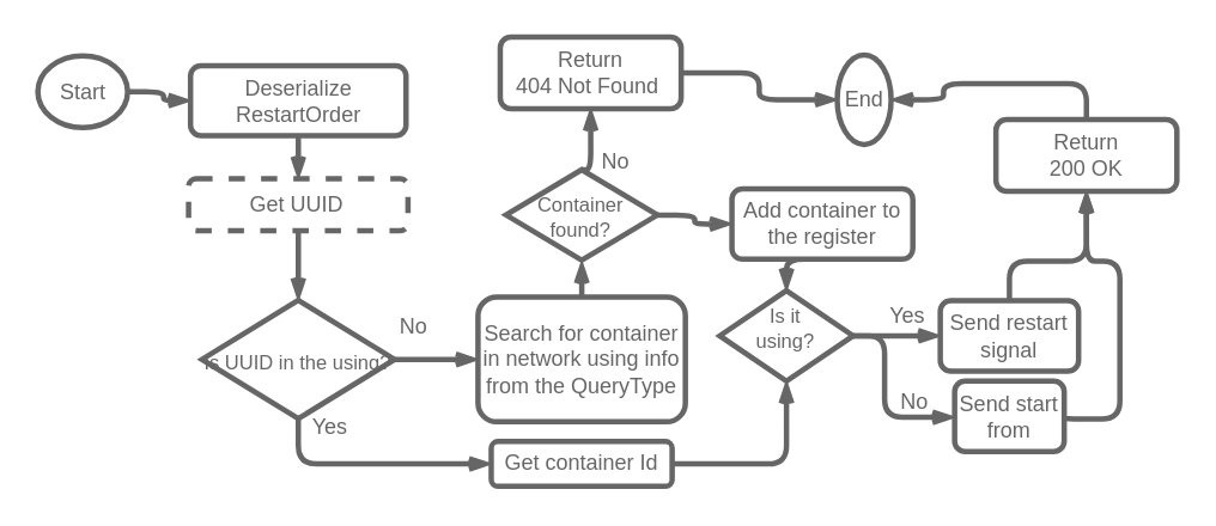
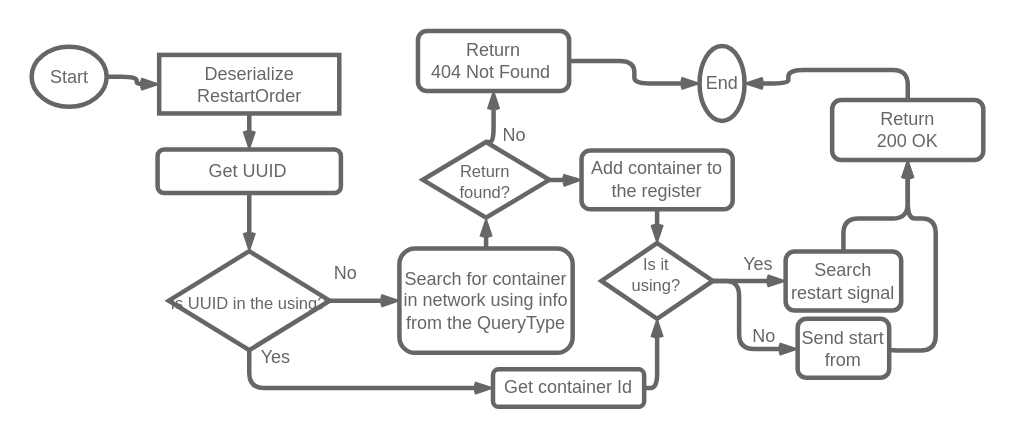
- <mxCell id="6" value="Deserialize RestartOrder" style="rounded=1;whiteSpace=wrap;html=1;strokeColor=#666666;fontColor=#666666;fillColor=#FFFFFF;strokeWidth=3;" parent="1" vertex="1"><mxGeometry x="105.57" y="36" width="120" height="39" as="geometry" /></mxCell>
+ <mxCell id="6" value="Deserialize RestartOrder" style="whiteSpace=wrap;html=1;strokeColor=#666666;fontColor=#666666;fillColor=#FFFFFF;strokeWidth=3;rounded=0;" parent="1" vertex="1"><mxGeometry x="105.57" y="36" width="120" height="39" as="geometry" /></mxCell>
- <mxCell id="10" value="Get UUID" style="rounded=1;whiteSpace=wrap;html=1;strokeColor=#666666;fontColor=#666666;fillColor=#FFFFFF;strokeWidth=3;dashed=1;" parent="1" vertex="1"><mxGeometry x="104.5" y="99" width="122.15" height="29" as="geometry" /></mxCell>
+ <mxCell id="10" value="Get UUID" style="rounded=1;whiteSpace=wrap;html=1;strokeColor=#666666;fontColor=#666666;fillColor=#FFFFFF;strokeWidth=3;" parent="1" vertex="1"><mxGeometry x="104.5" y="99" width="122.15" height="29" as="geometry" /></mxCell>
- <mxCell id="20" value="Container &lt;br&gt;found?" style="rhombus;whiteSpace=wrap;html=1;rounded=0;strokeColor=#666666;strokeWidth=3;align=center;verticalAlign=middle;fontFamily=Helvetica;fontSize=11;fontColor=#666666;fillColor=#FFFFFF;spacingTop=4;" parent="1" vertex="1"><mxGeometry x="281.23" y="94" width="84.27" height="50.5" as="geometry" /></mxCell>
+ <mxCell id="20" value="Return &lt;br&gt;found?" style="rhombus;whiteSpace=wrap;html=1;rounded=0;strokeColor=#666666;strokeWidth=3;align=center;verticalAlign=middle;fontFamily=Helvetica;fontSize=11;fontColor=#666666;fillColor=#FFFFFF;spacingTop=4;" parent="1" vertex="1"><mxGeometry x="281.23" y="94" width="84.27" height="50.5" as="geometry" /></mxCell>
- <mxCell id="28" value="Add container to the register" style="rounded=1;whiteSpace=wrap;html=1;strokeColor=#666666;fontColor=#666666;fillColor=#FFFFFF;strokeWidth=3;" parent="1" vertex="1"><mxGeometry x="407" y="104.63" width="100.72" height="39.25" as="geometry" /></mxCell>
+ <mxCell id="28" value="Add container to the register" style="rounded=1;whiteSpace=wrap;html=1;strokeColor=#666666;fontColor=#666666;fillColor=#FFFFFF;strokeWidth=3;" parent="1" vertex="1"><mxGeometry x="387" y="99.63" width="100.72" height="39.25" as="geometry" /></mxCell>
- <mxCell id="32" value="Send restart signal" style="rounded=1;whiteSpace=wrap;html=1;strokeColor=#666666;fontColor=#666666;fillColor=#FFFFFF;strokeWidth=3;" parent="1" vertex="1"><mxGeometry x="523" y="167" width="77" height="39.25" as="geometry" /></mxCell>
+ <mxCell id="32" value="Search restart signal" style="rounded=1;whiteSpace=wrap;html=1;strokeColor=#666666;fontColor=#666666;fillColor=#FFFFFF;strokeWidth=3;" parent="1" vertex="1"><mxGeometry x="523" y="167" width="77" height="39.25" as="geometry" /></mxCell>
- <mxCell id="15" value="Get container Id" style="rounded=1;whiteSpace=wrap;html=1;strokeColor=#666666;fontColor=#666666;fillColor=#FFFFFF;strokeWidth=3;" parent="1" vertex="1"><mxGeometry x="273.005" y="245.5" width="100.72" height="25" as="geometry" /></mxCell>
+ <mxCell id="15" value="Get container Id" style="rounded=1;whiteSpace=wrap;html=1;strokeColor=#666666;fontColor=#666666;fillColor=#FFFFFF;strokeWidth=3;" parent="1" vertex="1"><mxGeometry x="328.005" y="245.5" width="100.72" height="25" as="geometry" /></mxCell>
